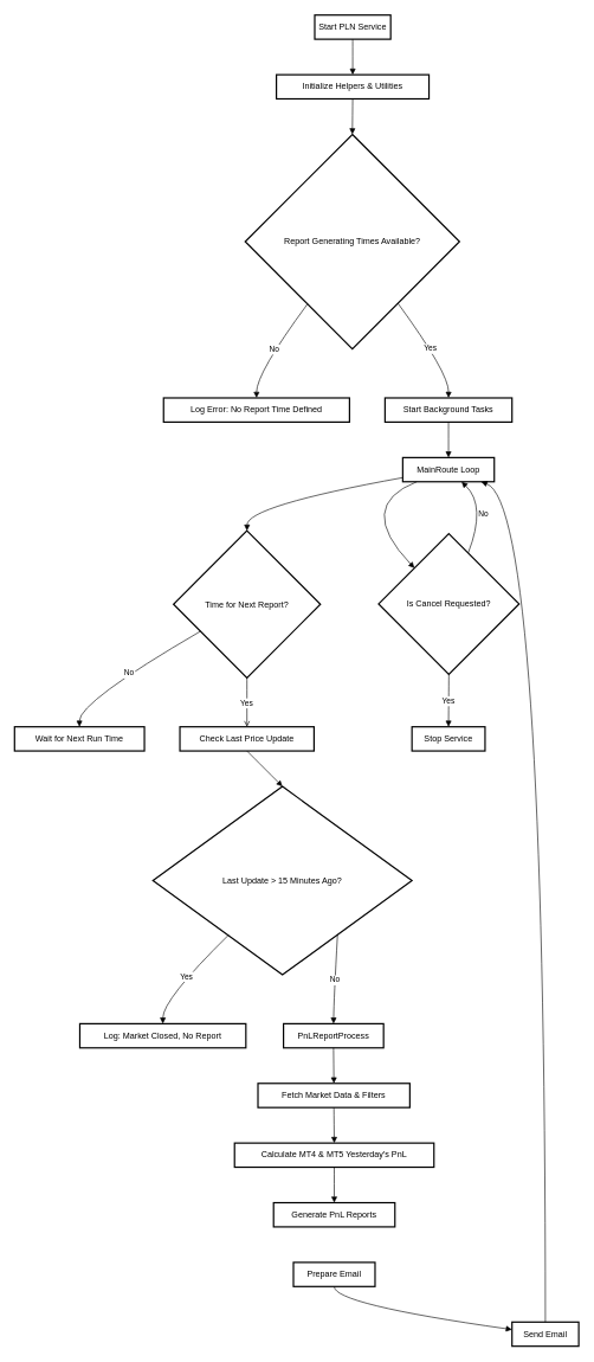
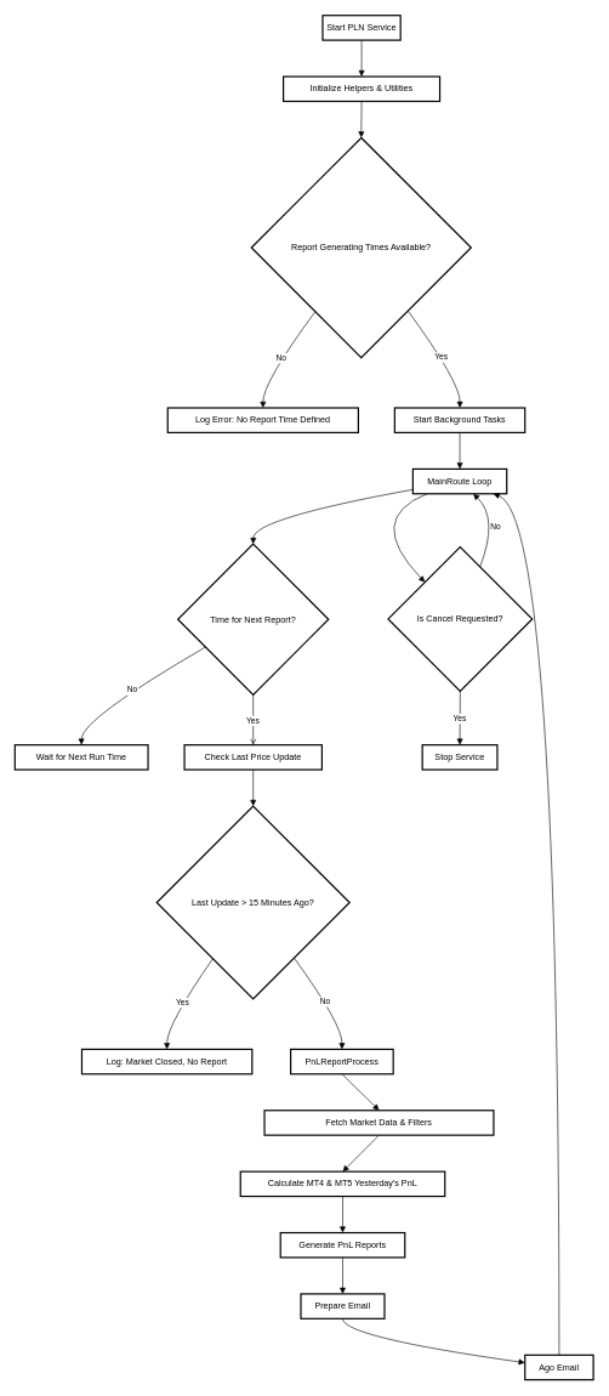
- <mxCell id="11" value="Last Update &gt; 15 Minutes Ago?" style="rhombus;strokeWidth=2;whiteSpace=wrap;" vertex="1" parent="1"><mxGeometry x="215" y="1106" width="365" height="265" as="geometry" /></mxCell>
+ <mxCell id="11" value="Last Update &gt; 15 Minutes Ago?" style="rhombus;strokeWidth=2;whiteSpace=wrap;" vertex="1" parent="1"><mxGeometry x="215" y="1106" width="265" height="265" as="geometry" /></mxCell>
- <mxCell id="14" value="Fetch Market Data &amp; Filters" style="whiteSpace=wrap;strokeWidth=2;" vertex="1" parent="1"><mxGeometry x="363" y="1524" width="214" height="34" as="geometry" /></mxCell>
+ <mxCell id="14" value="Fetch Market Data &amp; Filters" style="whiteSpace=wrap;strokeWidth=2;" vertex="1" parent="1"><mxGeometry x="363" y="1524" width="315" height="34" as="geometry" /></mxCell>
+ <mxCell id="35" value="" style="curved=1;startArrow=none;endArrow=block;exitX=0.5;exitY=1;entryX=0.5;entryY=0;rounded=0;" edge="1" parent="1" source="16" target="17"><mxGeometry relative="1" as="geometry"><Array as="points" /></mxGeometry></mxCell>
- <mxCell id="18" value="Send Email" style="whiteSpace=wrap;strokeWidth=2;" vertex="1" parent="1"><mxGeometry x="721" y="1860" width="94" height="34" as="geometry" /></mxCell>
+ <mxCell id="18" value="Ago Email" style="whiteSpace=wrap;strokeWidth=2;" vertex="1" parent="1"><mxGeometry x="721" y="1860" width="94" height="34" as="geometry" /></mxCell>
